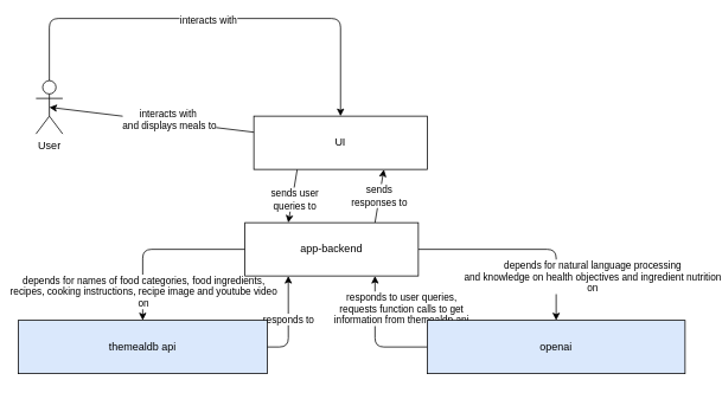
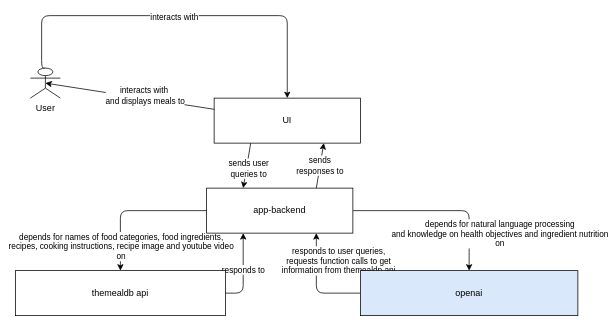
- <mxCell id="7" value="User" style="shape=umlActor;verticalLabelPosition=bottom;verticalAlign=top;html=1;outlineConnect=0;" vertex="1" parent="1"><mxGeometry x="40" y="90" width="30" height="60" as="geometry" /></mxCell>
+ <mxCell id="7" value="User" style="shape=umlActor;verticalLabelPosition=bottom;verticalAlign=top;html=1;outlineConnect=0;" vertex="1" parent="1"><mxGeometry x="40" y="90" width="40" height="40" as="geometry" /></mxCell>
- <mxCell id="20" value="themealdb api" style="rounded=0;whiteSpace=wrap;html=1;fillColor=#dae8fc;" vertex="1" parent="1"><mxGeometry x="20" y="360" width="280" height="60" as="geometry" /></mxCell>
+ <mxCell id="20" value="themealdb api" style="rounded=0;whiteSpace=wrap;html=1;" vertex="1" parent="1"><mxGeometry x="20" y="360" width="280" height="60" as="geometry" /></mxCell>
